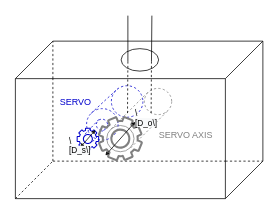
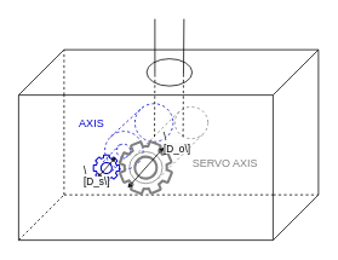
- <mxCell id="35" value="SERVO" style="text;html=1;align=center;verticalAlign=middle;resizable=0;points=[];autosize=1;strokeColor=none;fillColor=none;fontColor=#0000CC;" vertex="1" parent="1"><mxGeometry x="70" y="124.5" width="60" height="20" as="geometry" /></mxCell>
+ <mxCell id="35" value="AXIS" style="text;html=1;align=center;verticalAlign=middle;resizable=0;points=[];autosize=1;strokeColor=none;fillColor=none;fontColor=#0000CC;" vertex="1" parent="1"><mxGeometry x="70" y="124.5" width="60" height="20" as="geometry" /></mxCell>
